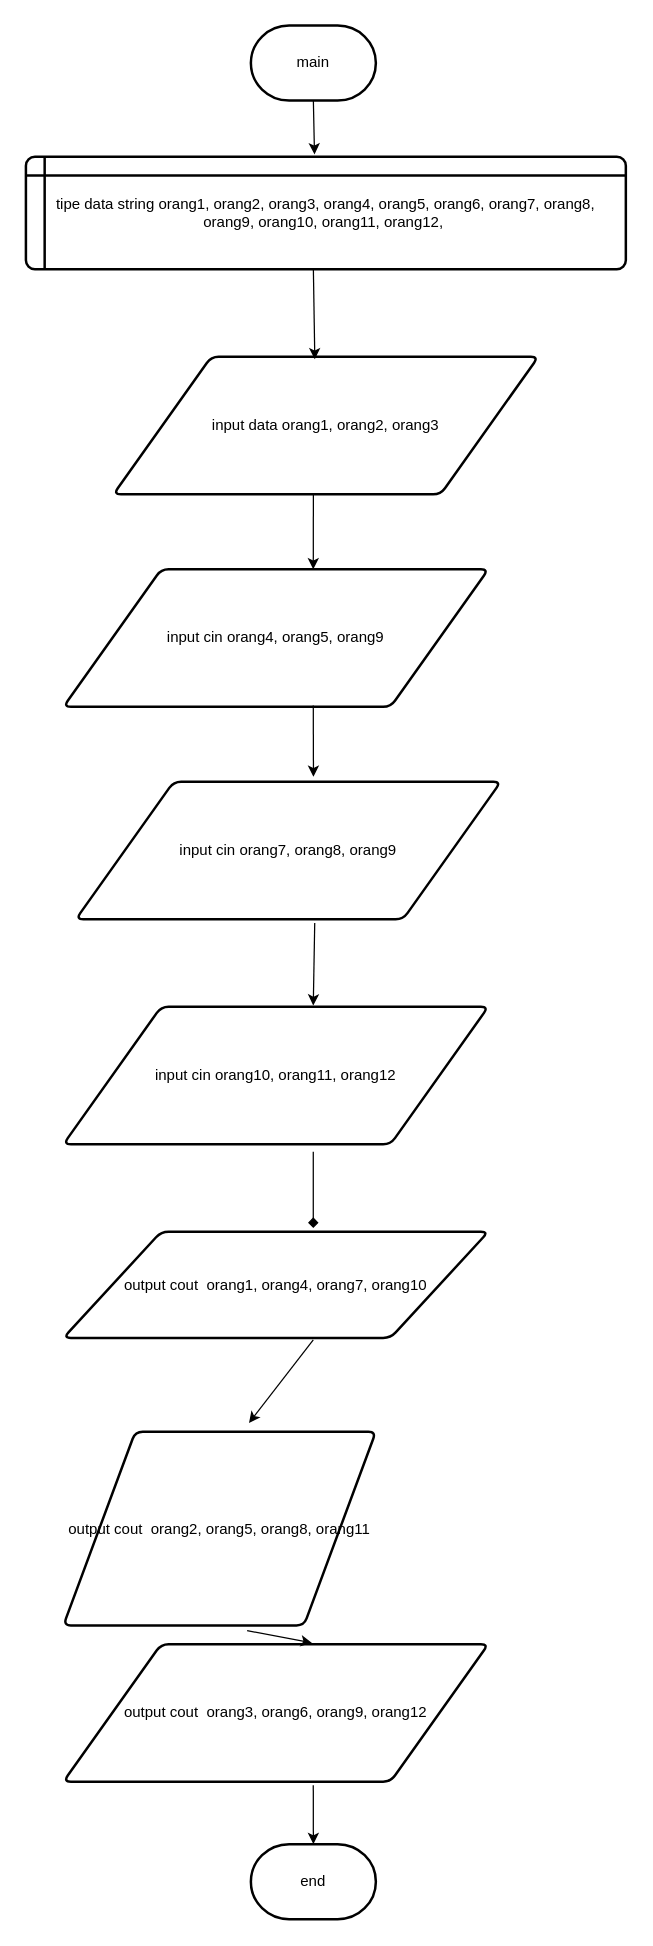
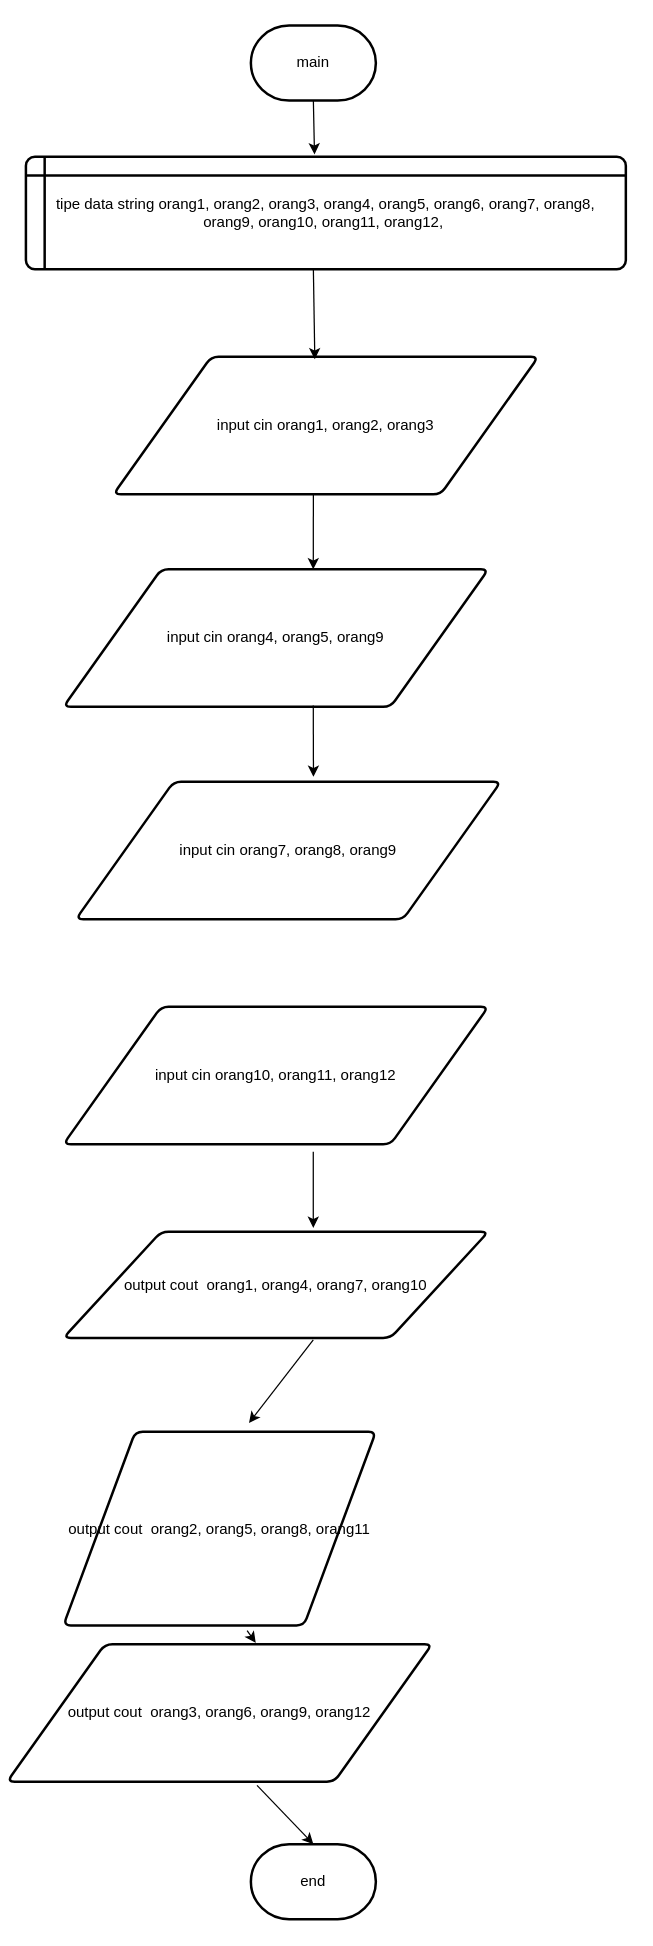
- <mxCell id="4" value="input data orang1, orang2, orang3" style="shape=parallelogram;html=1;strokeWidth=2;perimeter=parallelogramPerimeter;whiteSpace=wrap;rounded=1;arcSize=12;size=0.23;" parent="1" vertex="1"><mxGeometry x="90" y="285" width="340" height="110" as="geometry" /></mxCell>
+ <mxCell id="4" value="input cin orang1, orang2, orang3" style="shape=parallelogram;html=1;strokeWidth=2;perimeter=parallelogramPerimeter;whiteSpace=wrap;rounded=1;arcSize=12;size=0.23;" parent="1" vertex="1"><mxGeometry x="90" y="285" width="340" height="110" as="geometry" /></mxCell>
- <mxCell id="16" value="" style="endArrow=classic;html=1;rounded=0;exitX=0.562;exitY=1.027;exitDx=0;exitDy=0;exitPerimeter=0;entryX=0.588;entryY=-0.009;entryDx=0;entryDy=0;entryPerimeter=0;" parent="1" source="6" target="7" edge="1"><mxGeometry width="50" height="50" relative="1" as="geometry"><mxPoint x="250" y="755" as="sourcePoint" /><mxPoint x="300" y="705" as="targetPoint" /></mxGeometry></mxCell>
- <mxCell id="17" value="" style="endArrow=diamond;html=1;rounded=0;exitX=0.588;exitY=1.055;exitDx=0;exitDy=0;exitPerimeter=0;entryX=0.588;entryY=-0.036;entryDx=0;entryDy=0;entryPerimeter=0;" parent="1" source="7" target="8" edge="1"><mxGeometry width="50" height="50" relative="1" as="geometry"><mxPoint x="250" y="945" as="sourcePoint" /><mxPoint x="300" y="895" as="targetPoint" /></mxGeometry></mxCell>
+ <mxCell id="17" value="" style="endArrow=classic;html=1;rounded=0;exitX=0.588;exitY=1.055;exitDx=0;exitDy=0;exitPerimeter=0;entryX=0.588;entryY=-0.036;entryDx=0;entryDy=0;entryPerimeter=0;" parent="1" source="7" target="8" edge="1"><mxGeometry width="50" height="50" relative="1" as="geometry"><mxPoint x="250" y="945" as="sourcePoint" /><mxPoint x="300" y="895" as="targetPoint" /></mxGeometry></mxCell>
- <mxCell id="10" value="output cout&amp;nbsp; orang3, orang6, orang9, orang12" style="shape=parallelogram;html=1;strokeWidth=2;perimeter=parallelogramPerimeter;whiteSpace=wrap;rounded=1;arcSize=12;size=0.23;" parent="1" vertex="1"><mxGeometry x="50" y="1315" width="340" height="110" as="geometry" /></mxCell>
+ <mxCell id="10" value="output cout&amp;nbsp; orang3, orang6, orang9, orang12" style="shape=parallelogram;html=1;strokeWidth=2;perimeter=parallelogramPerimeter;whiteSpace=wrap;rounded=1;arcSize=12;size=0.23;" parent="1" vertex="1"><mxGeometry x="5" y="1315" width="340" height="110" as="geometry" /></mxCell>
